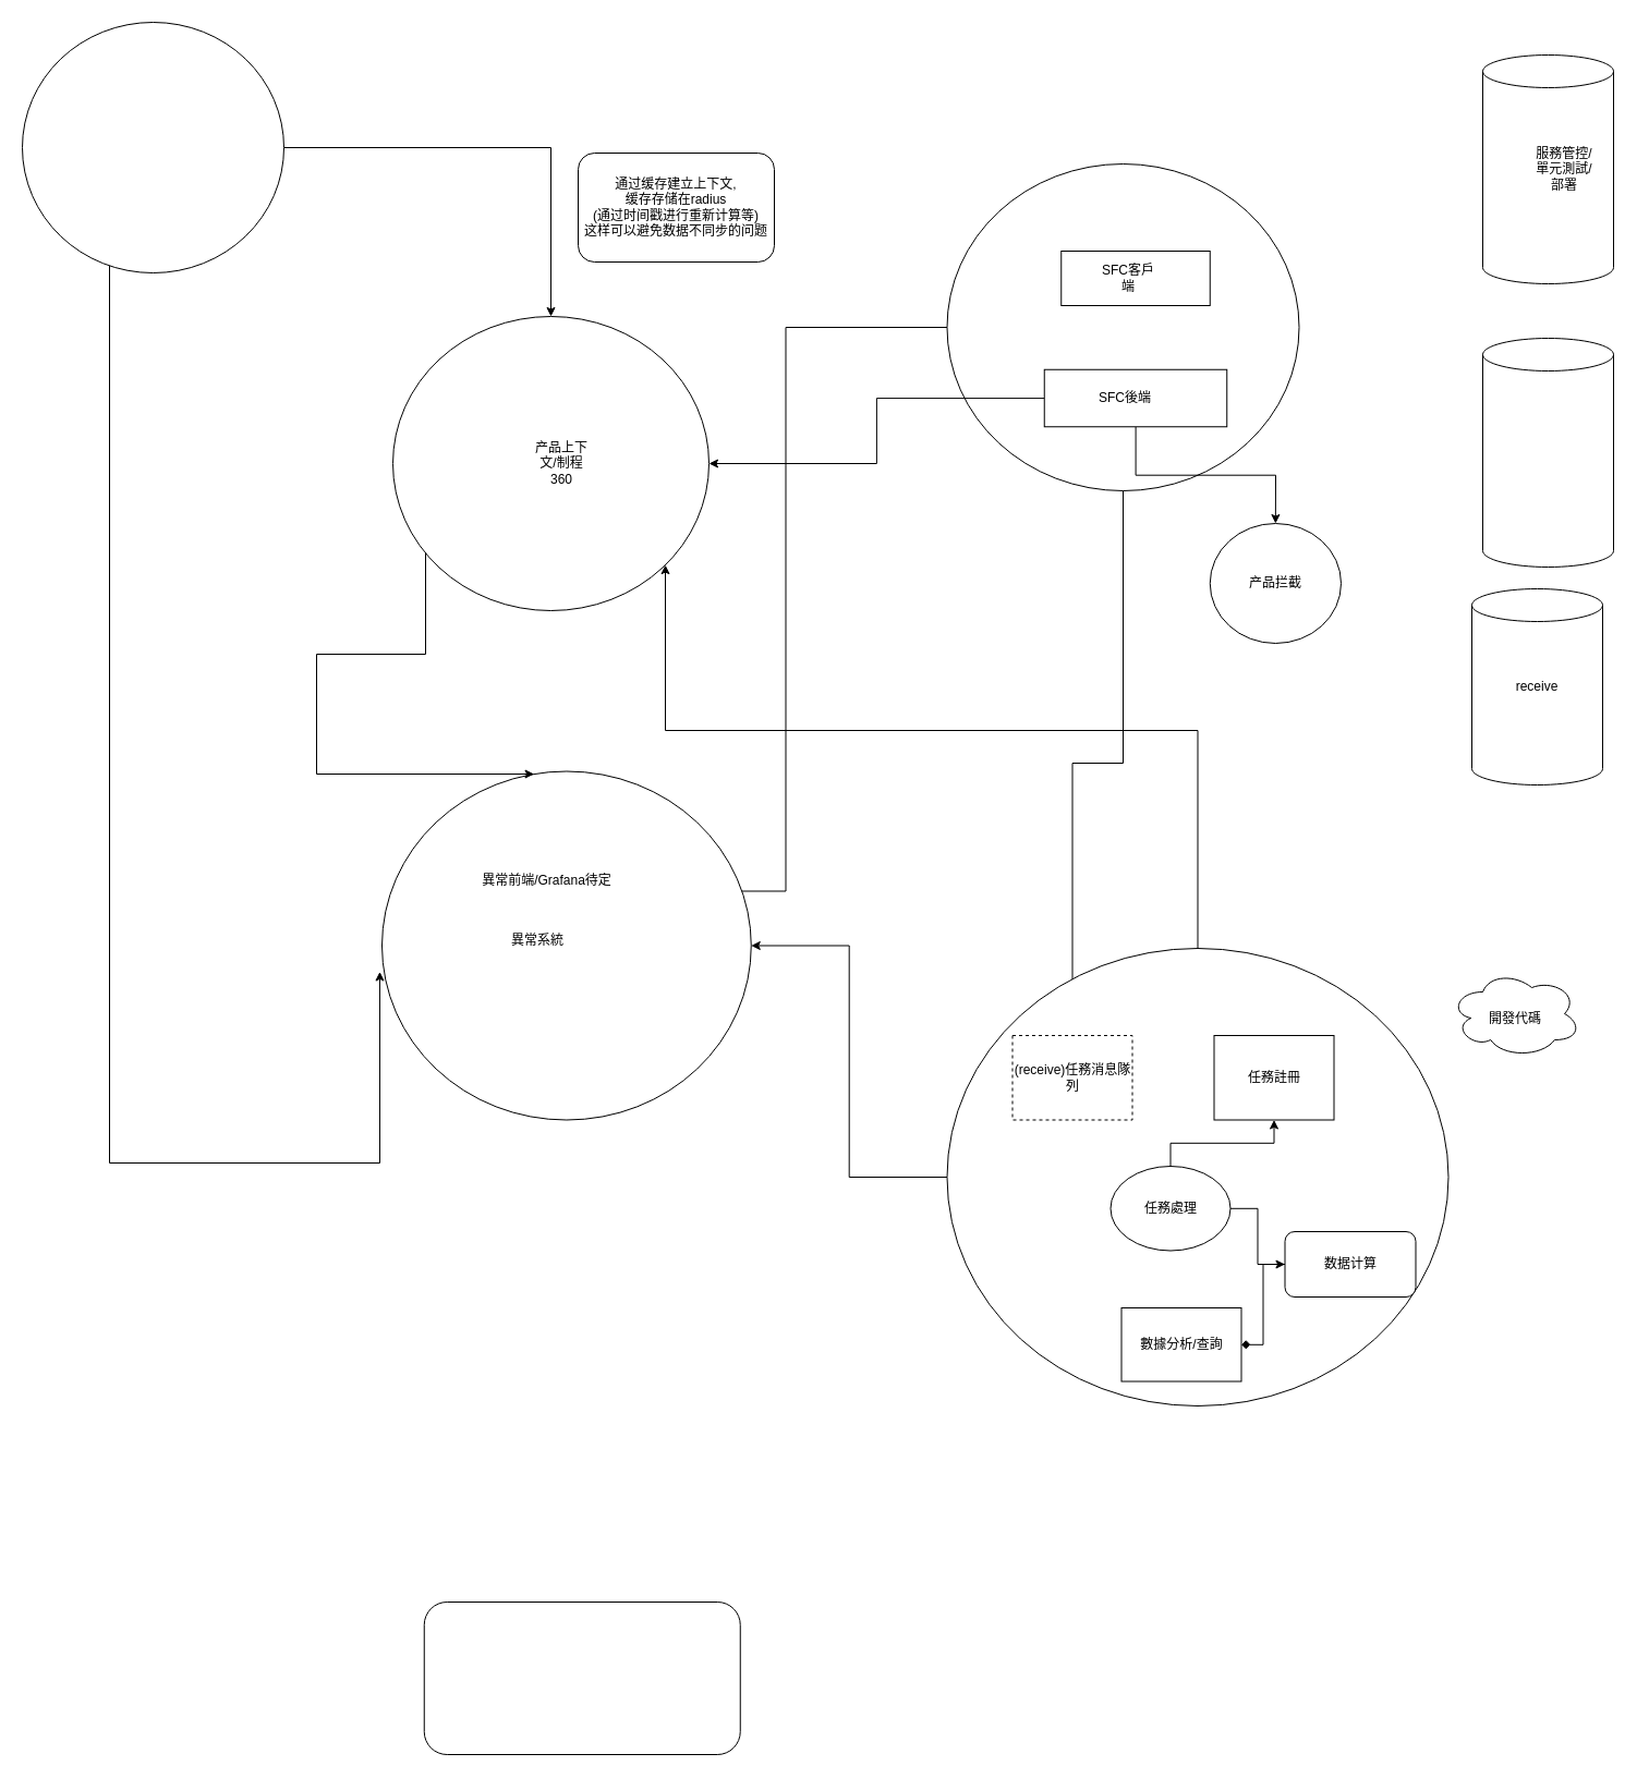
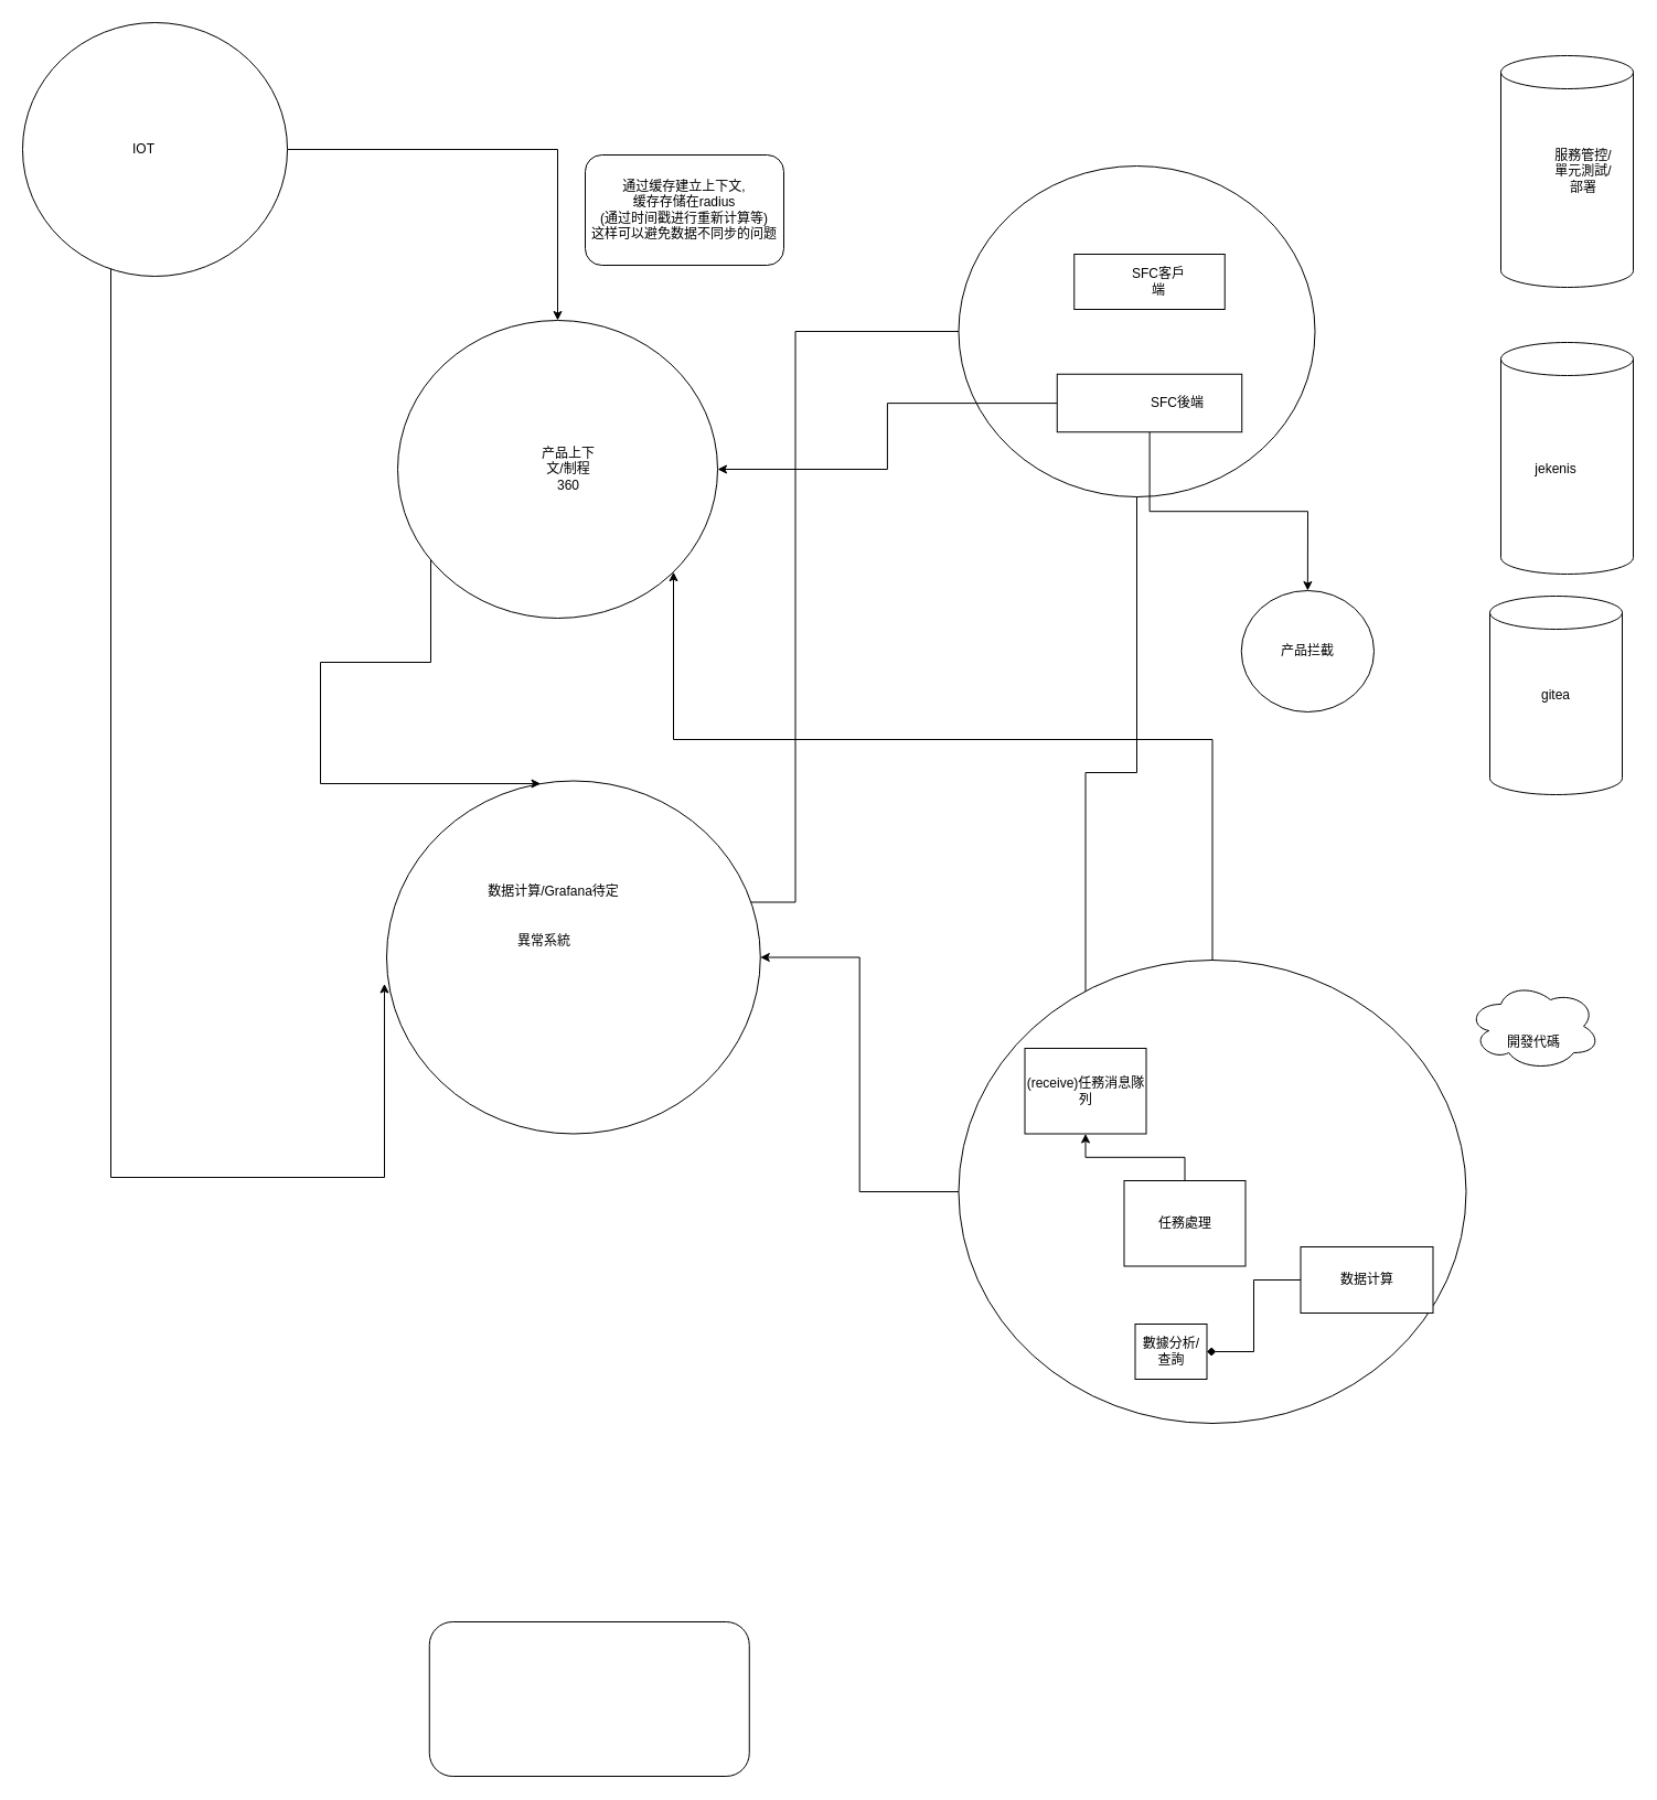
+ <mxCell id="35" value="IOT" style="text;html=1;align=center;verticalAlign=middle;whiteSpace=wrap;rounded=0;" parent="1" vertex="1"><mxGeometry x="100" y="120" width="60" height="30" as="geometry" /></mxCell>
- <mxCell id="12" value="SFC客戶端" style="text;html=1;align=center;verticalAlign=middle;whiteSpace=wrap;rounded=0;" parent="1" vertex="1"><mxGeometry x="1004.75" y="240" width="60" height="30" as="geometry" /></mxCell>
+ <mxCell id="12" value="SFC客戶端" style="text;html=1;align=center;verticalAlign=middle;whiteSpace=wrap;rounded=0;" parent="1" vertex="1"><mxGeometry x="1019.75" y="240" width="60" height="30" as="geometry" /></mxCell>
- <mxCell id="14" value="SFC後端" style="text;html=1;align=center;verticalAlign=middle;whiteSpace=wrap;rounded=0;" parent="1" vertex="1"><mxGeometry x="1001.5" y="350" width="60" height="30" as="geometry" /></mxCell>
+ <mxCell id="14" value="SFC後端" style="text;html=1;align=center;verticalAlign=middle;whiteSpace=wrap;rounded=0;" parent="1" vertex="1"><mxGeometry x="1036.5" y="350" width="60" height="30" as="geometry" /></mxCell>
+ <mxCell id="26" value="jekenis" style="text;html=1;align=center;verticalAlign=middle;whiteSpace=wrap;rounded=0;" parent="1" vertex="1"><mxGeometry x="1380" y="410" width="60" height="30" as="geometry" /></mxCell>
- <mxCell id="42" value="产品拦截" style="ellipse;whiteSpace=wrap;html=1;" parent="1" vertex="1"><mxGeometry x="1109.75" y="480" width="120.25" height="110" as="geometry" /></mxCell>
+ <mxCell id="42" value="产品拦截" style="ellipse;whiteSpace=wrap;html=1;" parent="1" vertex="1"><mxGeometry x="1124.75" y="535" width="120.25" height="110" as="geometry" /></mxCell>
- <mxCell id="24" value="receive" style="text;html=1;align=center;verticalAlign=middle;whiteSpace=wrap;rounded=0;" parent="1" vertex="1"><mxGeometry x="1380" y="615" width="60" height="30" as="geometry" /></mxCell>
+ <mxCell id="24" value="gitea" style="text;html=1;align=center;verticalAlign=middle;whiteSpace=wrap;rounded=0;" parent="1" vertex="1"><mxGeometry x="1380" y="615" width="60" height="30" as="geometry" /></mxCell>
- <mxCell id="10" value="異常前端/Grafana待定" style="text;html=1;align=center;verticalAlign=middle;whiteSpace=wrap;rounded=0;" parent="1" vertex="1"><mxGeometry x="430" y="787.5" width="142.5" height="40" as="geometry" /></mxCell>
+ <mxCell id="10" value="数据计算/Grafana待定" style="text;html=1;align=center;verticalAlign=middle;whiteSpace=wrap;rounded=0;" parent="1" vertex="1"><mxGeometry x="430" y="787.5" width="142.5" height="40" as="geometry" /></mxCell>
- <mxCell id="11" value="異常系統" style="text;html=1;align=center;verticalAlign=middle;whiteSpace=wrap;rounded=0;" parent="1" vertex="1"><mxGeometry x="462.5" y="847.5" width="60" height="30" as="geometry" /></mxCell>
+ <mxCell id="11" value="異常系統" style="text;html=1;align=center;verticalAlign=middle;whiteSpace=wrap;rounded=0;" parent="1" vertex="1"><mxGeometry x="462.5" y="837.5" width="60" height="30" as="geometry" /></mxCell>
- <mxCell id="28" value="開發代碼" style="text;html=1;align=center;verticalAlign=middle;whiteSpace=wrap;rounded=0;" parent="1" vertex="1"><mxGeometry x="1360" y="920" width="60" height="30" as="geometry" /></mxCell>
+ <mxCell id="28" value="開發代碼" style="text;html=1;align=center;verticalAlign=middle;whiteSpace=wrap;rounded=0;" parent="1" vertex="1"><mxGeometry x="1360" y="930" width="60" height="30" as="geometry" /></mxCell>
- <mxCell id="21" value="(receive)任務消息隊列" style="rounded=0;whiteSpace=wrap;html=1;dashed=1;" parent="1" vertex="1"><mxGeometry x="928.5" y="950" width="110" height="77.5" as="geometry" /></mxCell>
+ <mxCell id="21" value="(receive)任務消息隊列" style="rounded=0;whiteSpace=wrap;html=1;" parent="1" vertex="1"><mxGeometry x="928.5" y="950" width="110" height="77.5" as="geometry" /></mxCell>
- <mxCell id="32" value="任務註冊" style="rounded=0;whiteSpace=wrap;html=1;" parent="1" vertex="1"><mxGeometry x="1113.5" y="950" width="110" height="77.5" as="geometry" /></mxCell>
- <mxCell id="18" value="" style="edgeStyle=orthogonalEdgeStyle;rounded=0;orthogonalLoop=1;jettySize=auto;html=1;" parent="1" source="20" target="32" edge="1"><mxGeometry relative="1" as="geometry" /></mxCell>
- <mxCell id="20" value="任務處理" style="ellipse;whiteSpace=wrap;html=1;" parent="1" vertex="1"><mxGeometry x="1018.5" y="1070" width="110" height="77.5" as="geometry" /></mxCell>
+ <mxCell id="20" value="任務處理" style="rounded=0;whiteSpace=wrap;html=1;" parent="1" vertex="1"><mxGeometry x="1018.5" y="1070" width="110" height="77.5" as="geometry" /></mxCell>
- <mxCell id="19" style="edgeStyle=orthogonalEdgeStyle;rounded=0;orthogonalLoop=1;jettySize=auto;html=1;" parent="1" source="20" target="40" edge="1"><mxGeometry relative="1" as="geometry" /></mxCell>
+ <mxCell id="19" style="edgeStyle=orthogonalEdgeStyle;rounded=0;orthogonalLoop=1;jettySize=auto;html=1;" parent="1" source="20" target="21" edge="1"><mxGeometry relative="1" as="geometry" /></mxCell>
- <mxCell id="40" value="数据计算" style="rounded=1;whiteSpace=wrap;html=1;" parent="1" vertex="1"><mxGeometry x="1178.5" y="1130" width="120" height="60" as="geometry" /></mxCell>
+ <mxCell id="40" value="数据计算" style="whiteSpace=wrap;html=1;rounded=0;" parent="1" vertex="1"><mxGeometry x="1178.5" y="1130" width="120" height="60" as="geometry" /></mxCell>
- <mxCell id="22" value="數據分析/查詢" style="rounded=0;whiteSpace=wrap;html=1;" parent="1" vertex="1"><mxGeometry x="1028.5" y="1200" width="110" height="67.5" as="geometry" /></mxCell>
+ <mxCell id="22" value="數據分析/查詢" style="rounded=0;whiteSpace=wrap;html=1;" parent="1" vertex="1"><mxGeometry x="1028.5" y="1200" width="65" height="50" as="geometry" /></mxCell>
